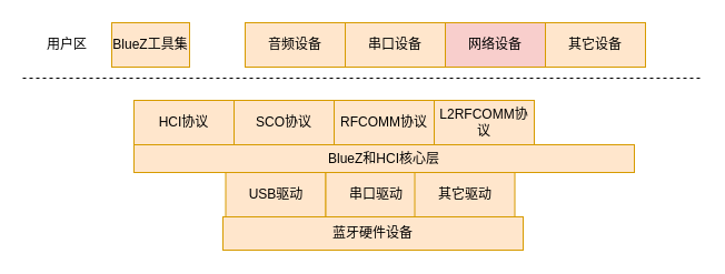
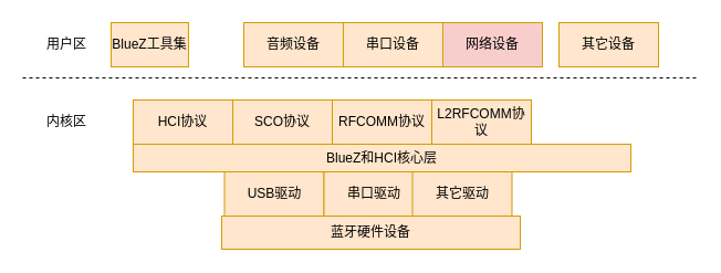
- <mxCell id="6" value="其它设备" style="rounded=0;whiteSpace=wrap;html=1;fillColor=#ffe6cc;strokeColor=#d79b00;" vertex="1" parent="1"><mxGeometry x="490" y="20" width="90" height="40" as="geometry" /></mxCell>
+ <mxCell id="6" value="其它设备" style="rounded=0;whiteSpace=wrap;html=1;fillColor=#ffe6cc;strokeColor=#d79b00;" vertex="1" parent="1"><mxGeometry x="505" y="20" width="90" height="40" as="geometry" /></mxCell>
+ <mxCell id="9" value="内核区" style="text;html=1;strokeColor=none;fillColor=none;align=center;verticalAlign=middle;whiteSpace=wrap;rounded=0;" vertex="1" parent="1"><mxGeometry x="30" y="95" width="60" height="30" as="geometry" /></mxCell>
